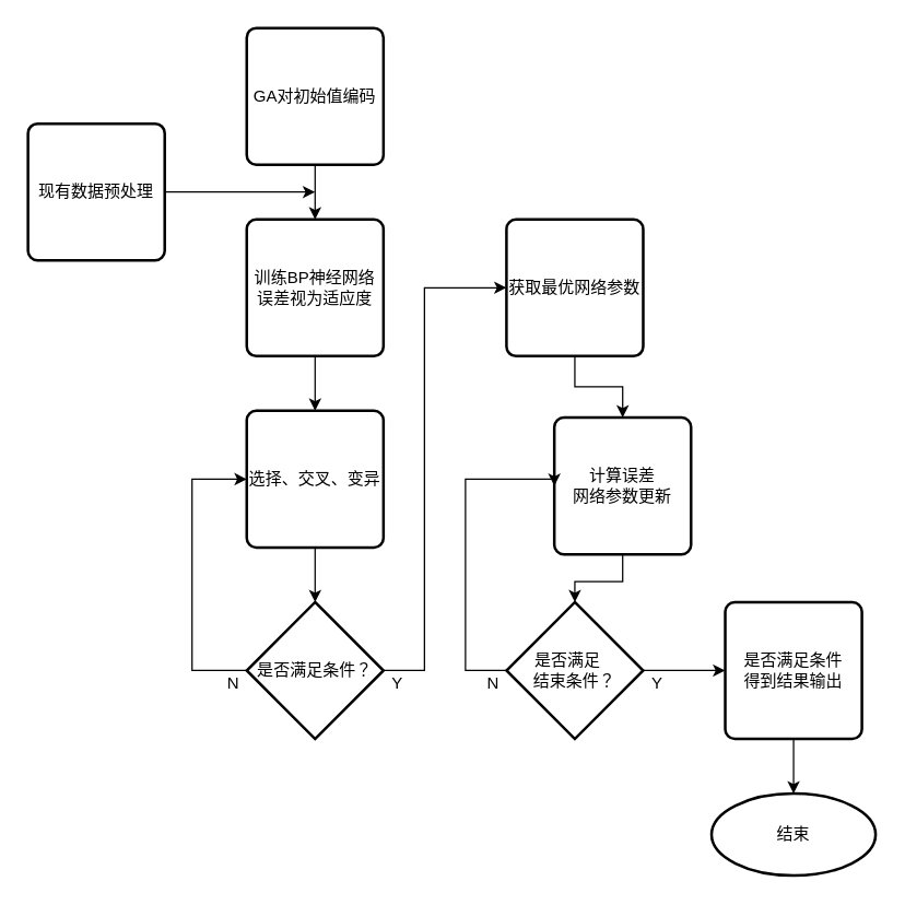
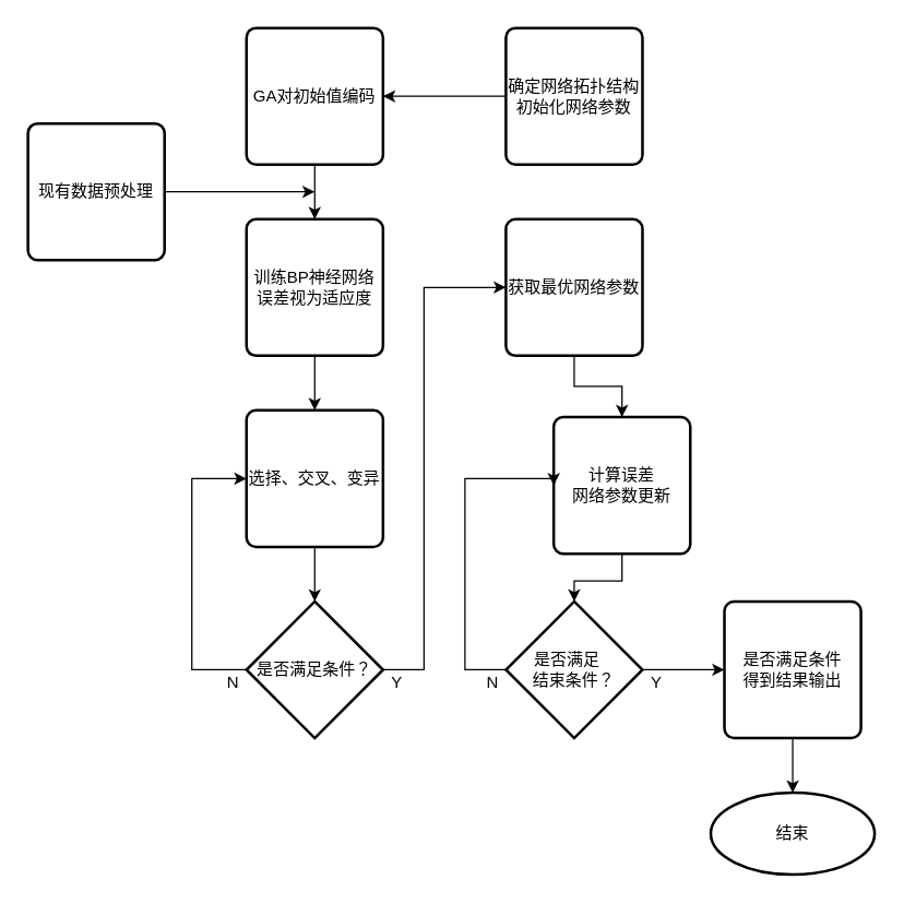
+ <mxCell id="6" value="" style="edgeStyle=orthogonalEdgeStyle;rounded=0;orthogonalLoop=1;jettySize=auto;html=1;" edge="1" parent="1" source="7" target="5"><mxGeometry relative="1" as="geometry" /></mxCell>
+ <mxCell id="7" value="确定网络拓扑结构&lt;br&gt;初始化网络参数" style="rounded=1;whiteSpace=wrap;html=1;absoluteArcSize=1;arcSize=14;strokeWidth=2;" vertex="1" parent="1"><mxGeometry x="370" y="20" width="100" height="100" as="geometry" /></mxCell>
